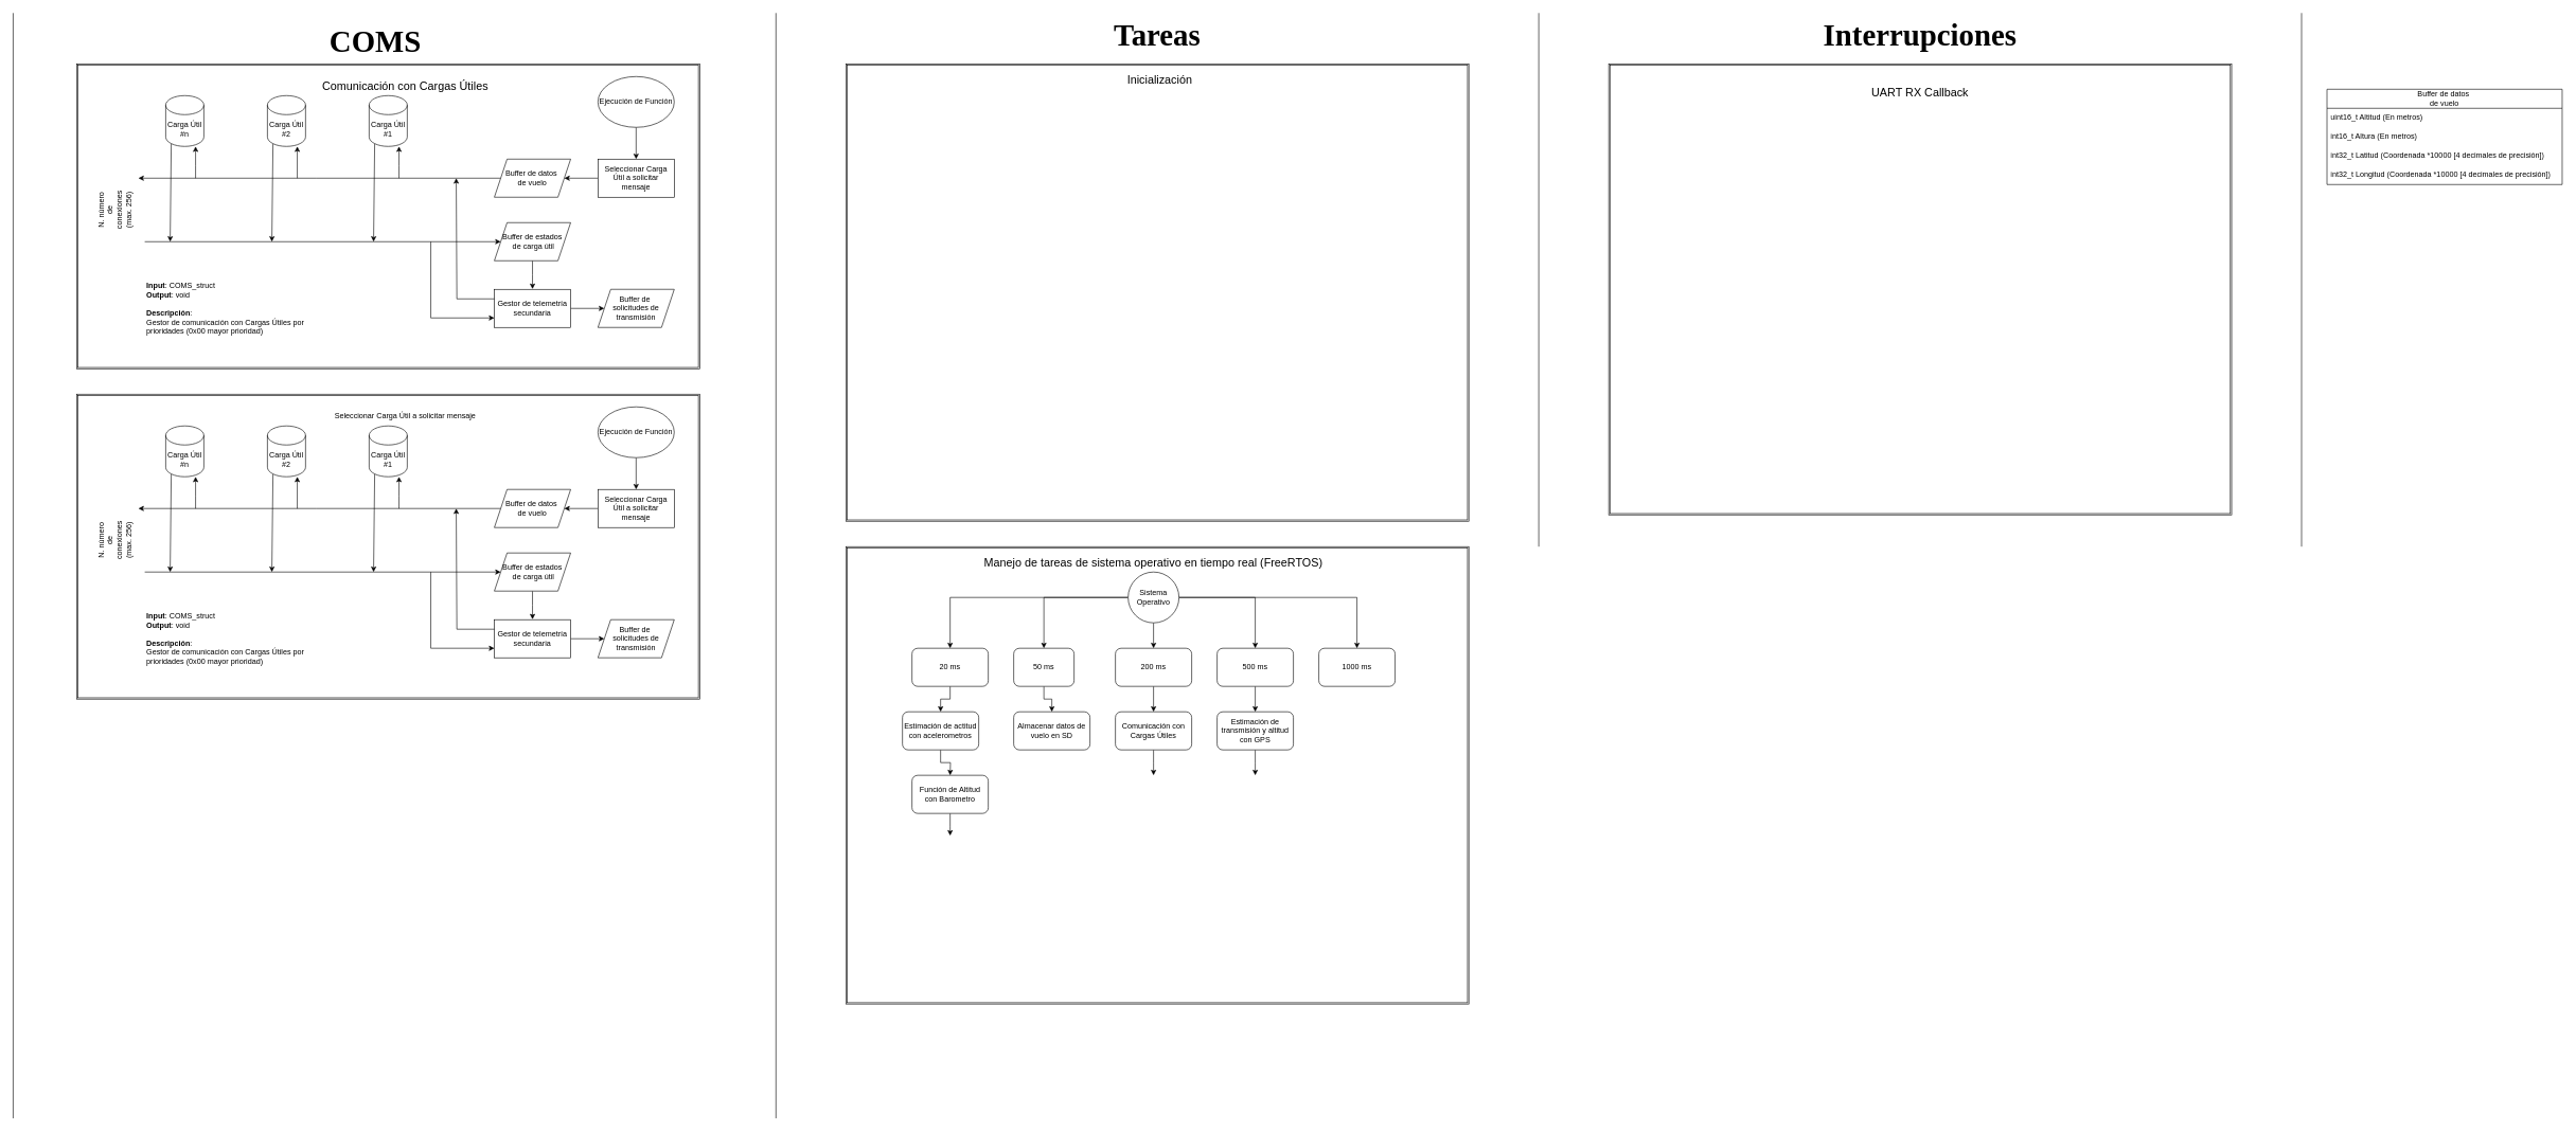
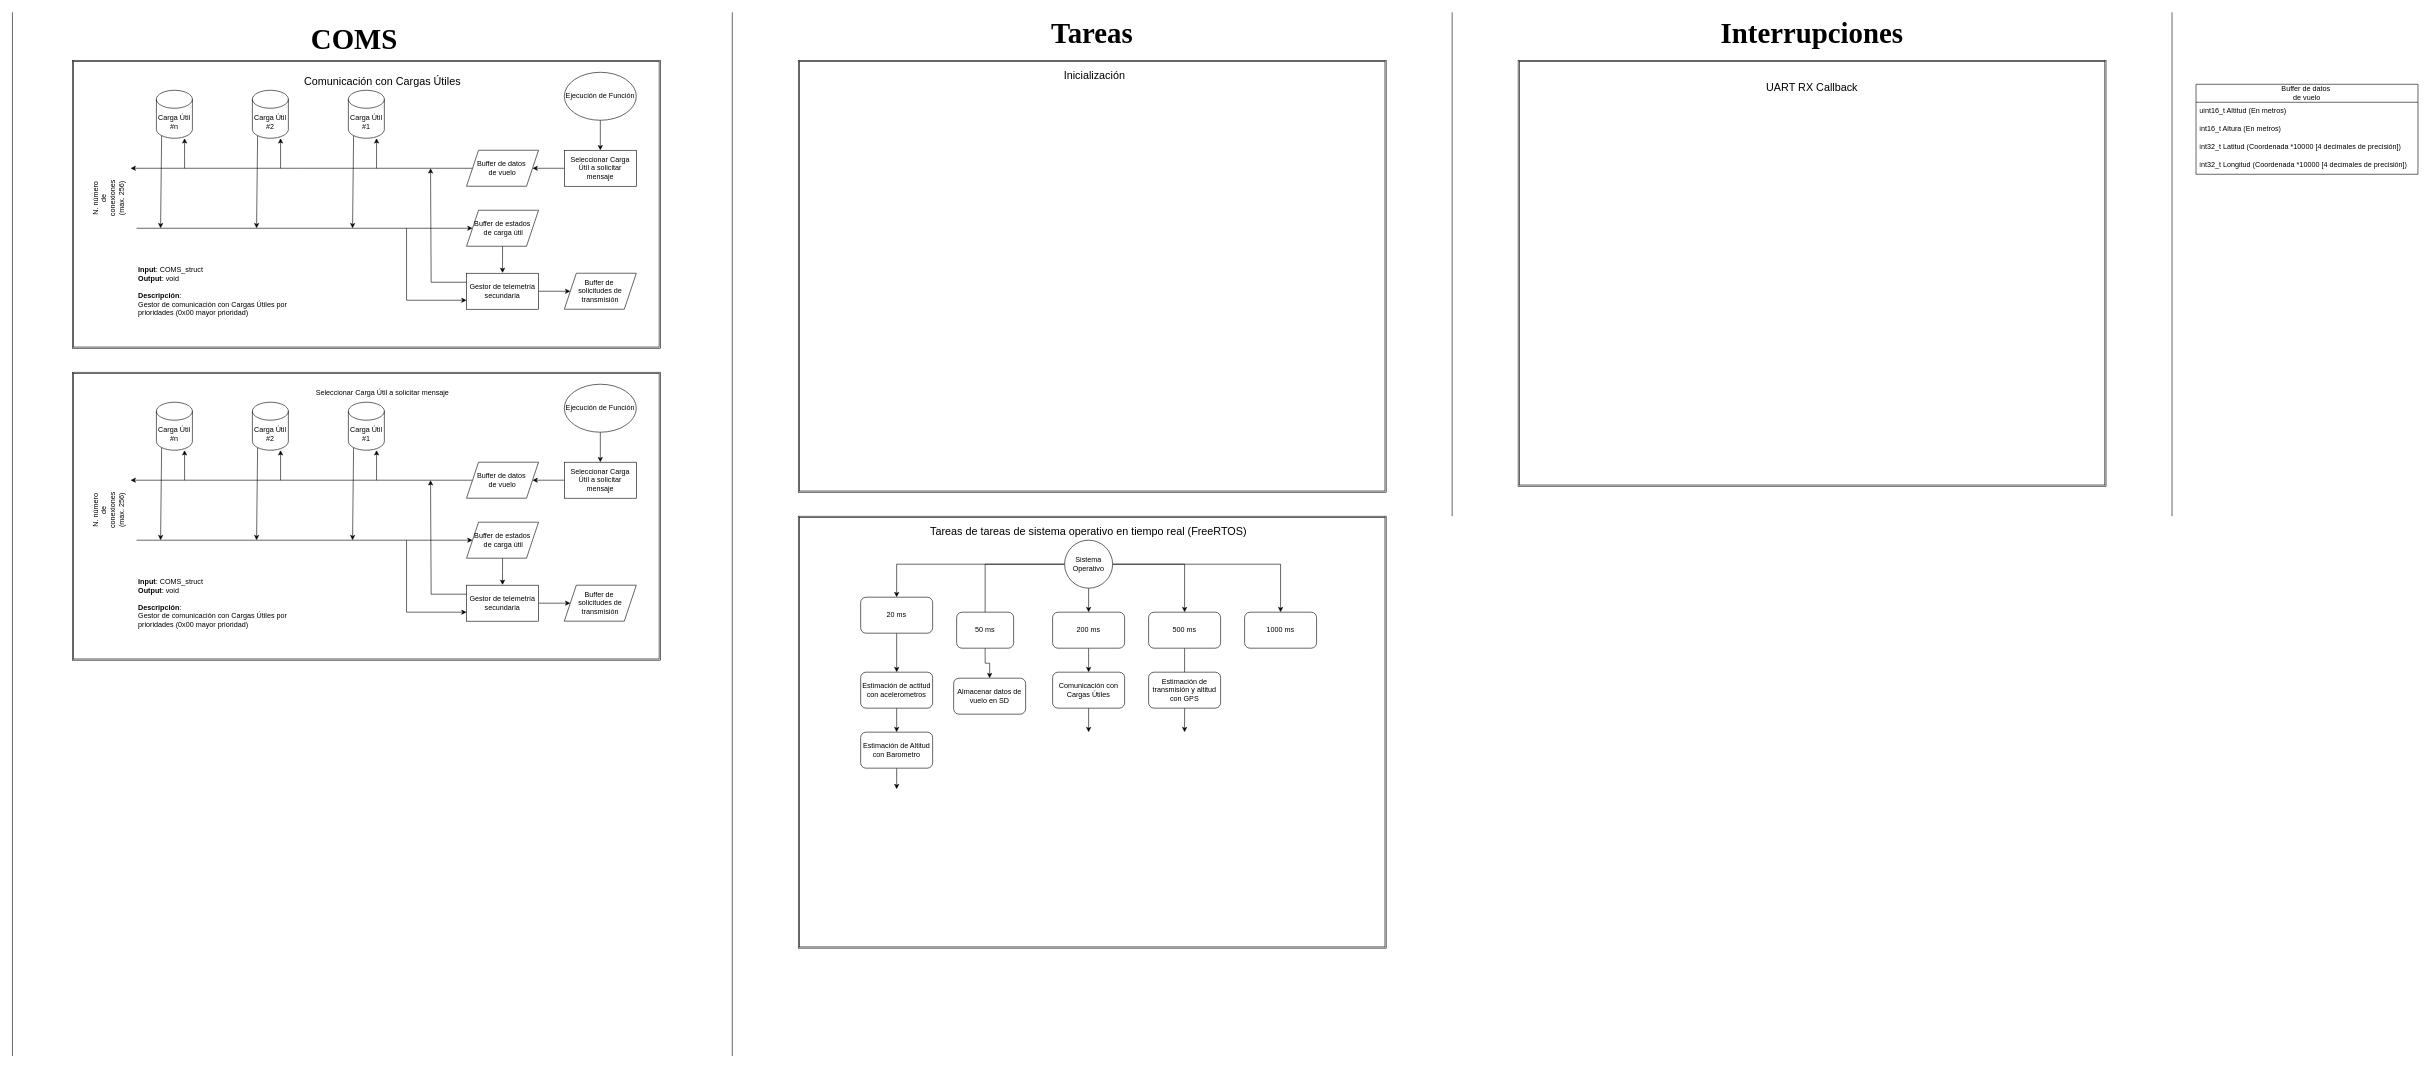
- <mxCell id="54" value="&lt;span style=&quot;font-size: 18px;&quot;&gt;Manejo de tareas de sistema operativo en tiempo real (FreeRTOS)&lt;/span&gt;" style="text;html=1;align=center;verticalAlign=middle;whiteSpace=wrap;rounded=0;" parent="1" vertex="1"><mxGeometry x="1534" y="870" width="560" height="30" as="geometry" /></mxCell>
+ <mxCell id="54" value="&lt;span style=&quot;font-size: 18px;&quot;&gt;Tareas de tareas de sistema operativo en tiempo real (FreeRTOS)&lt;/span&gt;" style="text;html=1;align=center;verticalAlign=middle;whiteSpace=wrap;rounded=0;" parent="1" vertex="1"><mxGeometry x="1534" y="870" width="560" height="30" as="geometry" /></mxCell>
- <mxCell id="23" style="edgeStyle=orthogonalEdgeStyle;rounded=0;orthogonalLoop=1;jettySize=auto;html=1;" parent="1" source="25" target="29" edge="1"><mxGeometry relative="1" as="geometry" /></mxCell>
+ <mxCell id="23" style="edgeStyle=orthogonalEdgeStyle;rounded=0;orthogonalLoop=1;jettySize=auto;html=1;endArrow=none;" parent="1" source="25" target="29" edge="1"><mxGeometry relative="1" as="geometry" /></mxCell>
- <mxCell id="31" value="20 ms" style="rounded=1;whiteSpace=wrap;html=1;" parent="1" vertex="1"><mxGeometry x="1434" y="1020" width="120" height="60" as="geometry" /></mxCell>
+ <mxCell id="31" value="20 ms" style="rounded=1;whiteSpace=wrap;html=1;" parent="1" vertex="1"><mxGeometry x="1434" y="995" width="120" height="60" as="geometry" /></mxCell>
- <mxCell id="32" style="edgeStyle=orthogonalEdgeStyle;rounded=0;orthogonalLoop=1;jettySize=auto;html=1;entryX=0.5;entryY=0;entryDx=0;entryDy=0;" parent="1" source="33" target="36" edge="1"><mxGeometry relative="1" as="geometry" /></mxCell>
+ <mxCell id="32" style="edgeStyle=orthogonalEdgeStyle;rounded=0;orthogonalLoop=1;jettySize=auto;html=1;entryX=0.5;entryY=0;entryDx=0;entryDy=0;endArrow=none;" parent="1" source="33" target="36" edge="1"><mxGeometry relative="1" as="geometry" /></mxCell>
- <mxCell id="19" value="Estimación de actitud con acelerometros" style="rounded=1;whiteSpace=wrap;html=1;" parent="1" vertex="1"><mxGeometry x="1419" y="1120" width="120" height="60" as="geometry" /></mxCell>
+ <mxCell id="19" value="Estimación de actitud con acelerometros" style="rounded=1;whiteSpace=wrap;html=1;" parent="1" vertex="1"><mxGeometry x="1434" y="1120" width="120" height="60" as="geometry" /></mxCell>
- <mxCell id="53" value="Almacenar datos de vuelo en SD" style="rounded=1;whiteSpace=wrap;html=1;" parent="1" vertex="1"><mxGeometry x="1594" y="1120" width="120" height="60" as="geometry" /></mxCell>
+ <mxCell id="53" value="Almacenar datos de vuelo en SD" style="rounded=1;whiteSpace=wrap;html=1;" parent="1" vertex="1"><mxGeometry x="1589" y="1130" width="120" height="60" as="geometry" /></mxCell>
- <mxCell id="38" value="Función de Altitud con Barometro" style="rounded=1;whiteSpace=wrap;html=1;" parent="1" vertex="1"><mxGeometry x="1434" y="1220" width="120" height="60" as="geometry" /></mxCell>
+ <mxCell id="38" value="Estimación de Altitud con Barometro" style="rounded=1;whiteSpace=wrap;html=1;" parent="1" vertex="1"><mxGeometry x="1434" y="1220" width="120" height="60" as="geometry" /></mxCell>
